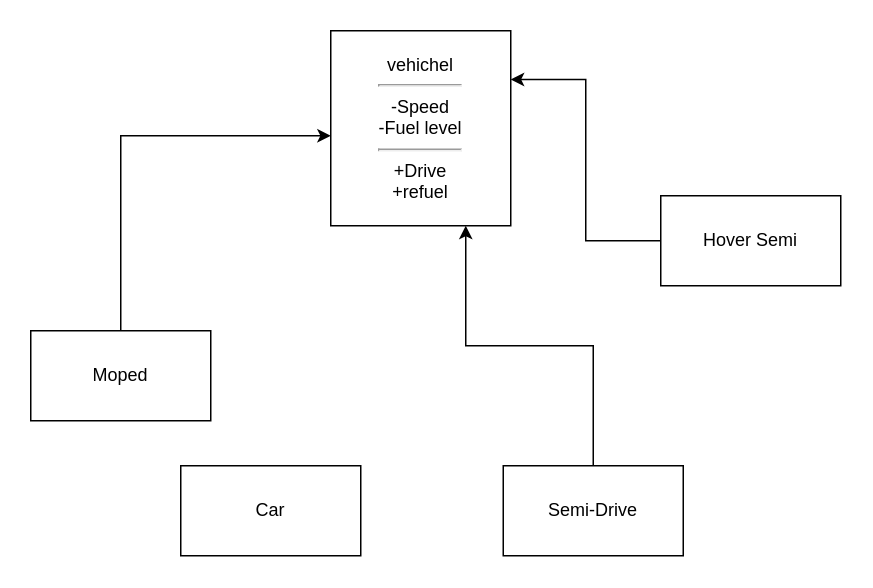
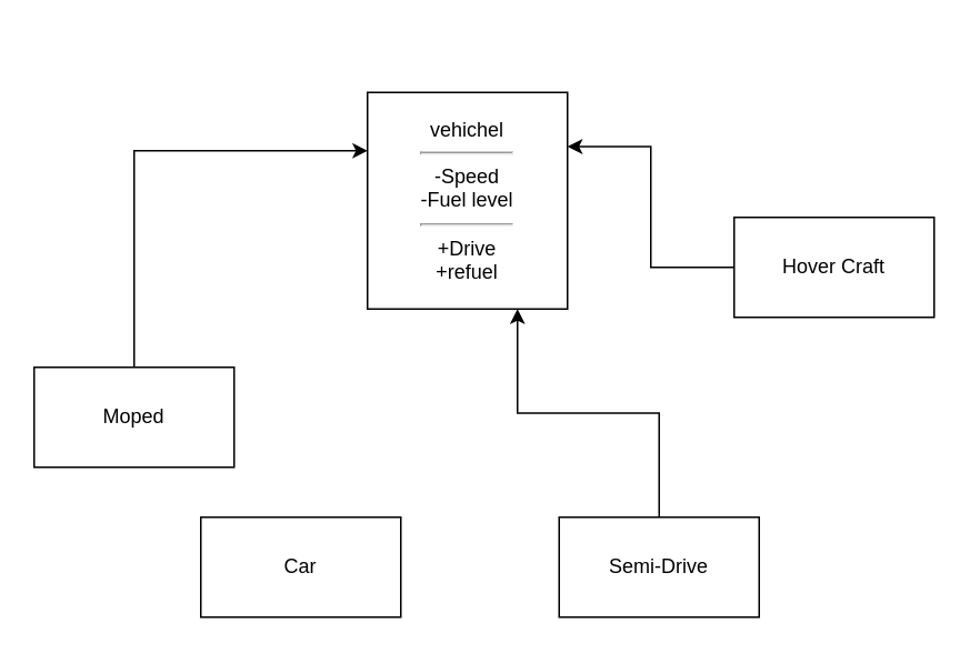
- <mxCell id="2" value="vehichel&lt;div&gt;&lt;hr&gt;-Speed&lt;/div&gt;&lt;div&gt;-Fuel level&lt;/div&gt;&lt;div&gt;&lt;hr&gt;+Drive&lt;/div&gt;&lt;div&gt;+refuel&lt;/div&gt;" style="whiteSpace=wrap;html=1;" vertex="1" parent="1"><mxGeometry x="220" y="20" width="120" height="130" as="geometry" /></mxCell>
+ <mxCell id="2" value="vehichel&lt;div&gt;&lt;hr&gt;-Speed&lt;/div&gt;&lt;div&gt;-Fuel level&lt;/div&gt;&lt;div&gt;&lt;hr&gt;+Drive&lt;/div&gt;&lt;div&gt;+refuel&lt;/div&gt;" style="whiteSpace=wrap;html=1;" vertex="1" parent="1"><mxGeometry x="220" y="55" width="120" height="130" as="geometry" /></mxCell>
- <mxCell id="9" value="Hover Semi" style="whiteSpace=wrap;html=1;" vertex="1" parent="1"><mxGeometry x="440" y="130" width="120" height="60" as="geometry" /></mxCell>
+ <mxCell id="9" value="Hover Craft" style="whiteSpace=wrap;html=1;" vertex="1" parent="1"><mxGeometry x="440" y="130" width="120" height="60" as="geometry" /></mxCell>
